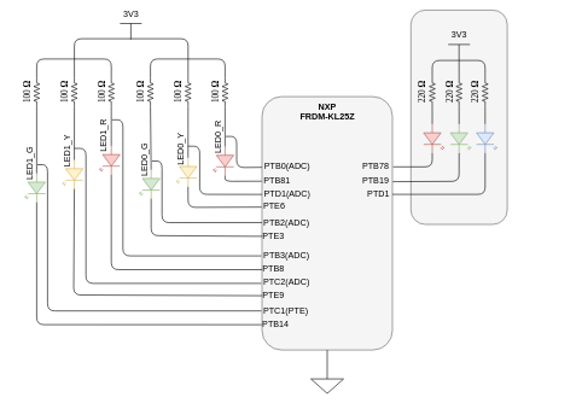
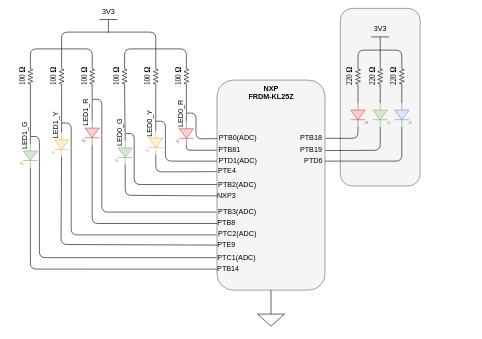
- <mxCell id="72" value="PTB78" style="text;html=1;strokeColor=none;fillColor=none;align=center;verticalAlign=middle;whiteSpace=wrap;rounded=0;" vertex="1" parent="1"><mxGeometry x="498" y="208" width="40" height="20" as="geometry" /></mxCell>
+ <mxCell id="72" value="PTB18" style="text;html=1;strokeColor=none;fillColor=none;align=center;verticalAlign=middle;whiteSpace=wrap;rounded=0;" vertex="1" parent="1"><mxGeometry x="498" y="208" width="40" height="20" as="geometry" /></mxCell>
- <mxCell id="73" value="PTD1" style="text;html=1;strokeColor=none;fillColor=none;align=center;verticalAlign=middle;whiteSpace=wrap;rounded=0;" vertex="1" parent="1"><mxGeometry x="502" y="246" width="40" height="20" as="geometry" /></mxCell>
+ <mxCell id="73" value="PTD6" style="text;html=1;strokeColor=none;fillColor=none;align=center;verticalAlign=middle;whiteSpace=wrap;rounded=0;" vertex="1" parent="1"><mxGeometry x="502" y="246" width="40" height="20" as="geometry" /></mxCell>
- <mxCell id="8" value="PTE6" style="text;html=1;strokeColor=none;fillColor=none;align=center;verticalAlign=middle;whiteSpace=wrap;rounded=0;" parent="1" vertex="1"><mxGeometry x="358" y="263" width="40" height="20" as="geometry" /></mxCell>
+ <mxCell id="8" value="PTE4" style="text;html=1;strokeColor=none;fillColor=none;align=center;verticalAlign=middle;whiteSpace=wrap;rounded=0;" parent="1" vertex="1"><mxGeometry x="358" y="263" width="40" height="20" as="geometry" /></mxCell>
- <mxCell id="9" value="PTE3" style="text;html=1;strokeColor=none;fillColor=none;align=center;verticalAlign=middle;whiteSpace=wrap;rounded=0;" parent="1" vertex="1"><mxGeometry x="357" y="303.5" width="40" height="20" as="geometry" /></mxCell>
+ <mxCell id="9" value="NXP3" style="text;html=1;strokeColor=none;fillColor=none;align=center;verticalAlign=middle;whiteSpace=wrap;rounded=0;" parent="1" vertex="1"><mxGeometry x="357" y="303.5" width="40" height="20" as="geometry" /></mxCell>
- <mxCell id="57" value="PTC1(PTE)" style="text;html=1;strokeColor=none;fillColor=none;align=center;verticalAlign=middle;whiteSpace=wrap;rounded=0;" parent="1" vertex="1"><mxGeometry x="374" y="406.5" width="40" height="20" as="geometry" /></mxCell>
+ <mxCell id="57" value="PTC1(ADC)" style="text;html=1;strokeColor=none;fillColor=none;align=center;verticalAlign=middle;whiteSpace=wrap;rounded=0;" parent="1" vertex="1"><mxGeometry x="374" y="406.5" width="40" height="20" as="geometry" /></mxCell>
